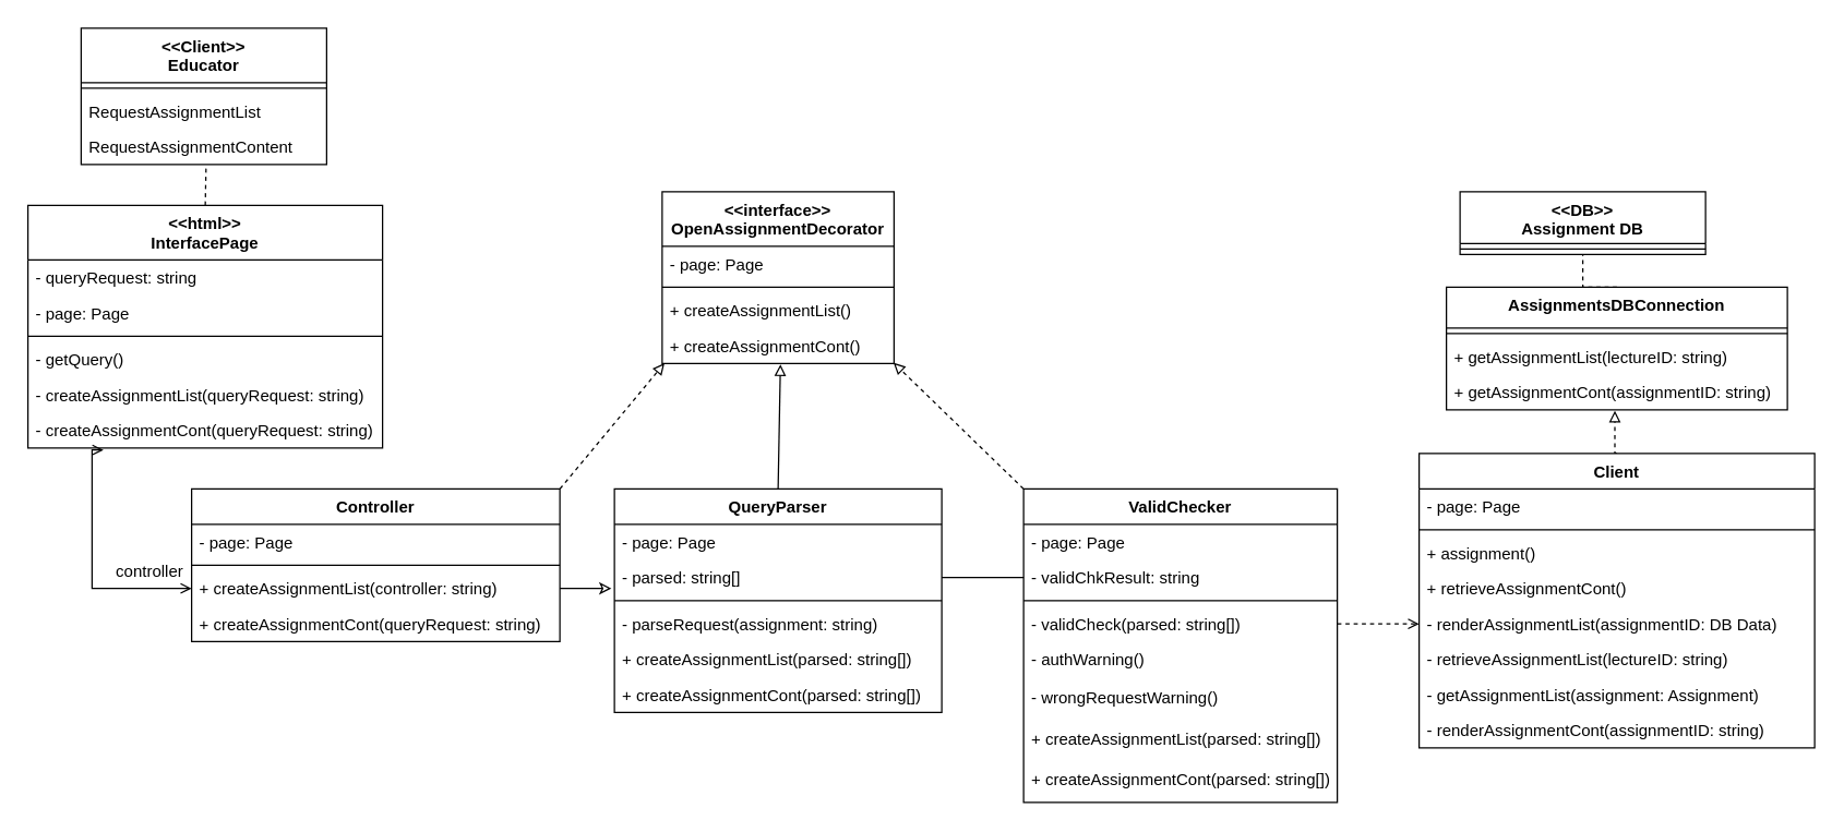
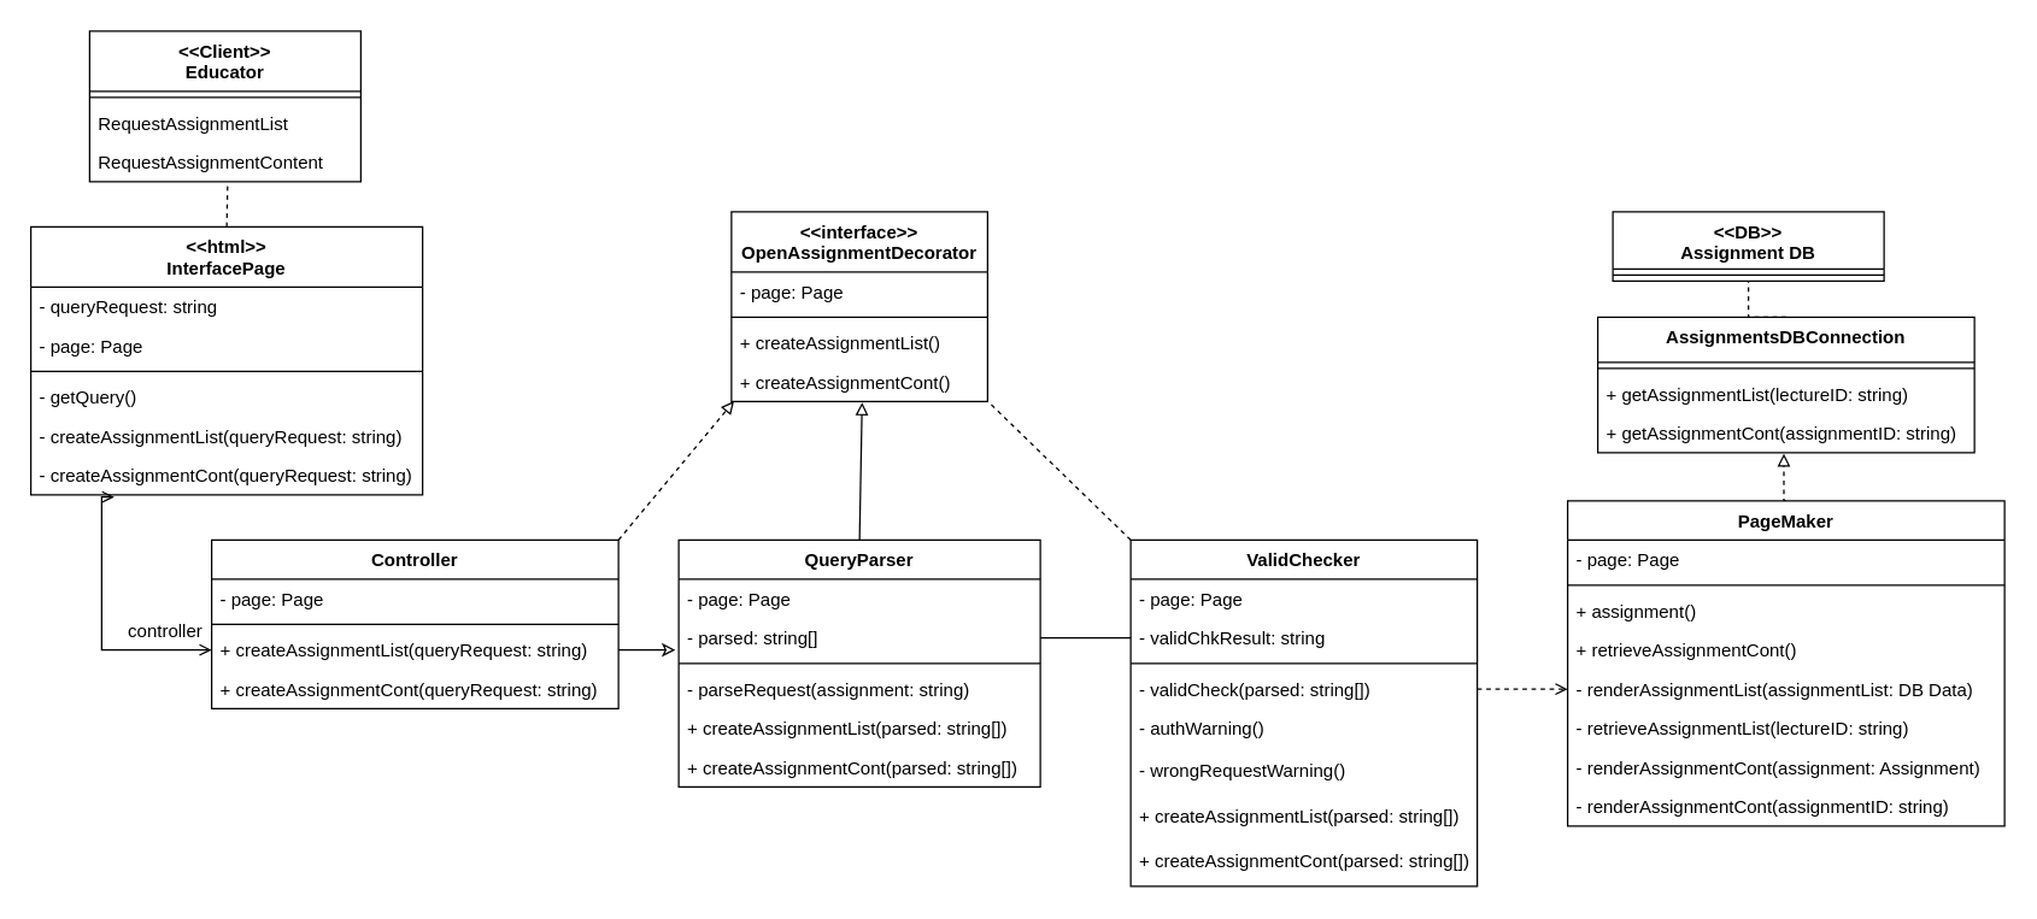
- <mxCell id="59" style="rounded=0;orthogonalLoop=1;jettySize=auto;html=1;exitX=0;exitY=0;exitDx=0;exitDy=0;endArrow=block;endFill=0;dashed=1;entryX=0.998;entryY=0.977;entryDx=0;entryDy=0;entryPerimeter=0;" edge="1" parent="1" source="32" target="10"><mxGeometry relative="1" as="geometry"><mxPoint x="380" y="378" as="sourcePoint" /><mxPoint x="590" y="279" as="targetPoint" /></mxGeometry></mxCell>
+ <mxCell id="59" style="rounded=0;orthogonalLoop=1;jettySize=auto;html=1;exitX=0;exitY=0;exitDx=0;exitDy=0;endArrow=none;endFill=0;dashed=1;entryX=0.998;entryY=0.977;entryDx=0;entryDy=0;entryPerimeter=0;" edge="1" parent="1" source="32" target="10"><mxGeometry relative="1" as="geometry"><mxPoint x="380" y="378" as="sourcePoint" /><mxPoint x="590" y="279" as="targetPoint" /></mxGeometry></mxCell>
- <mxCell id="42" value="Client" style="swimlane;fontStyle=1;align=center;verticalAlign=top;childLayout=stackLayout;horizontal=1;startSize=26;horizontalStack=0;resizeParent=1;resizeParentMax=0;resizeLast=0;collapsible=1;marginBottom=0;" vertex="1" parent="1"><mxGeometry x="1040" y="332" width="290" height="216" as="geometry" /></mxCell>
+ <mxCell id="42" value="PageMaker" style="swimlane;fontStyle=1;align=center;verticalAlign=top;childLayout=stackLayout;horizontal=1;startSize=26;horizontalStack=0;resizeParent=1;resizeParentMax=0;resizeLast=0;collapsible=1;marginBottom=0;" vertex="1" parent="1"><mxGeometry x="1040" y="332" width="290" height="216" as="geometry" /></mxCell>
- <mxCell id="23" value="+ createAssignmentList(controller: string)" style="text;strokeColor=none;fillColor=none;align=left;verticalAlign=top;spacingLeft=4;spacingRight=4;overflow=hidden;rotatable=0;points=[[0,0.5],[1,0.5]];portConstraint=eastwest;" vertex="1" parent="20"><mxGeometry y="60" width="270" height="26" as="geometry" /></mxCell>
+ <mxCell id="23" value="+ createAssignmentList(queryRequest: string)" style="text;strokeColor=none;fillColor=none;align=left;verticalAlign=top;spacingLeft=4;spacingRight=4;overflow=hidden;rotatable=0;points=[[0,0.5],[1,0.5]];portConstraint=eastwest;" vertex="1" parent="20"><mxGeometry y="60" width="270" height="26" as="geometry" /></mxCell>
- <mxCell id="47" value="- renderAssignmentList(assignmentID: DB Data)" style="text;strokeColor=none;fillColor=none;align=left;verticalAlign=top;spacingLeft=4;spacingRight=4;overflow=hidden;rotatable=0;points=[[0,0.5],[1,0.5]];portConstraint=eastwest;" vertex="1" parent="42"><mxGeometry y="112" width="290" height="26" as="geometry" /></mxCell>
+ <mxCell id="47" value="- renderAssignmentList(assignmentList: DB Data)" style="text;strokeColor=none;fillColor=none;align=left;verticalAlign=top;spacingLeft=4;spacingRight=4;overflow=hidden;rotatable=0;points=[[0,0.5],[1,0.5]];portConstraint=eastwest;" vertex="1" parent="42"><mxGeometry y="112" width="290" height="26" as="geometry" /></mxCell>
- <mxCell id="49" value="- getAssignmentList(assignment: Assignment)" style="text;strokeColor=none;fillColor=none;align=left;verticalAlign=top;spacingLeft=4;spacingRight=4;overflow=hidden;rotatable=0;points=[[0,0.5],[1,0.5]];portConstraint=eastwest;" vertex="1" parent="42"><mxGeometry y="164" width="290" height="26" as="geometry" /></mxCell>
+ <mxCell id="49" value="- renderAssignmentCont(assignment: Assignment)" style="text;strokeColor=none;fillColor=none;align=left;verticalAlign=top;spacingLeft=4;spacingRight=4;overflow=hidden;rotatable=0;points=[[0,0.5],[1,0.5]];portConstraint=eastwest;" vertex="1" parent="42"><mxGeometry y="164" width="290" height="26" as="geometry" /></mxCell>
